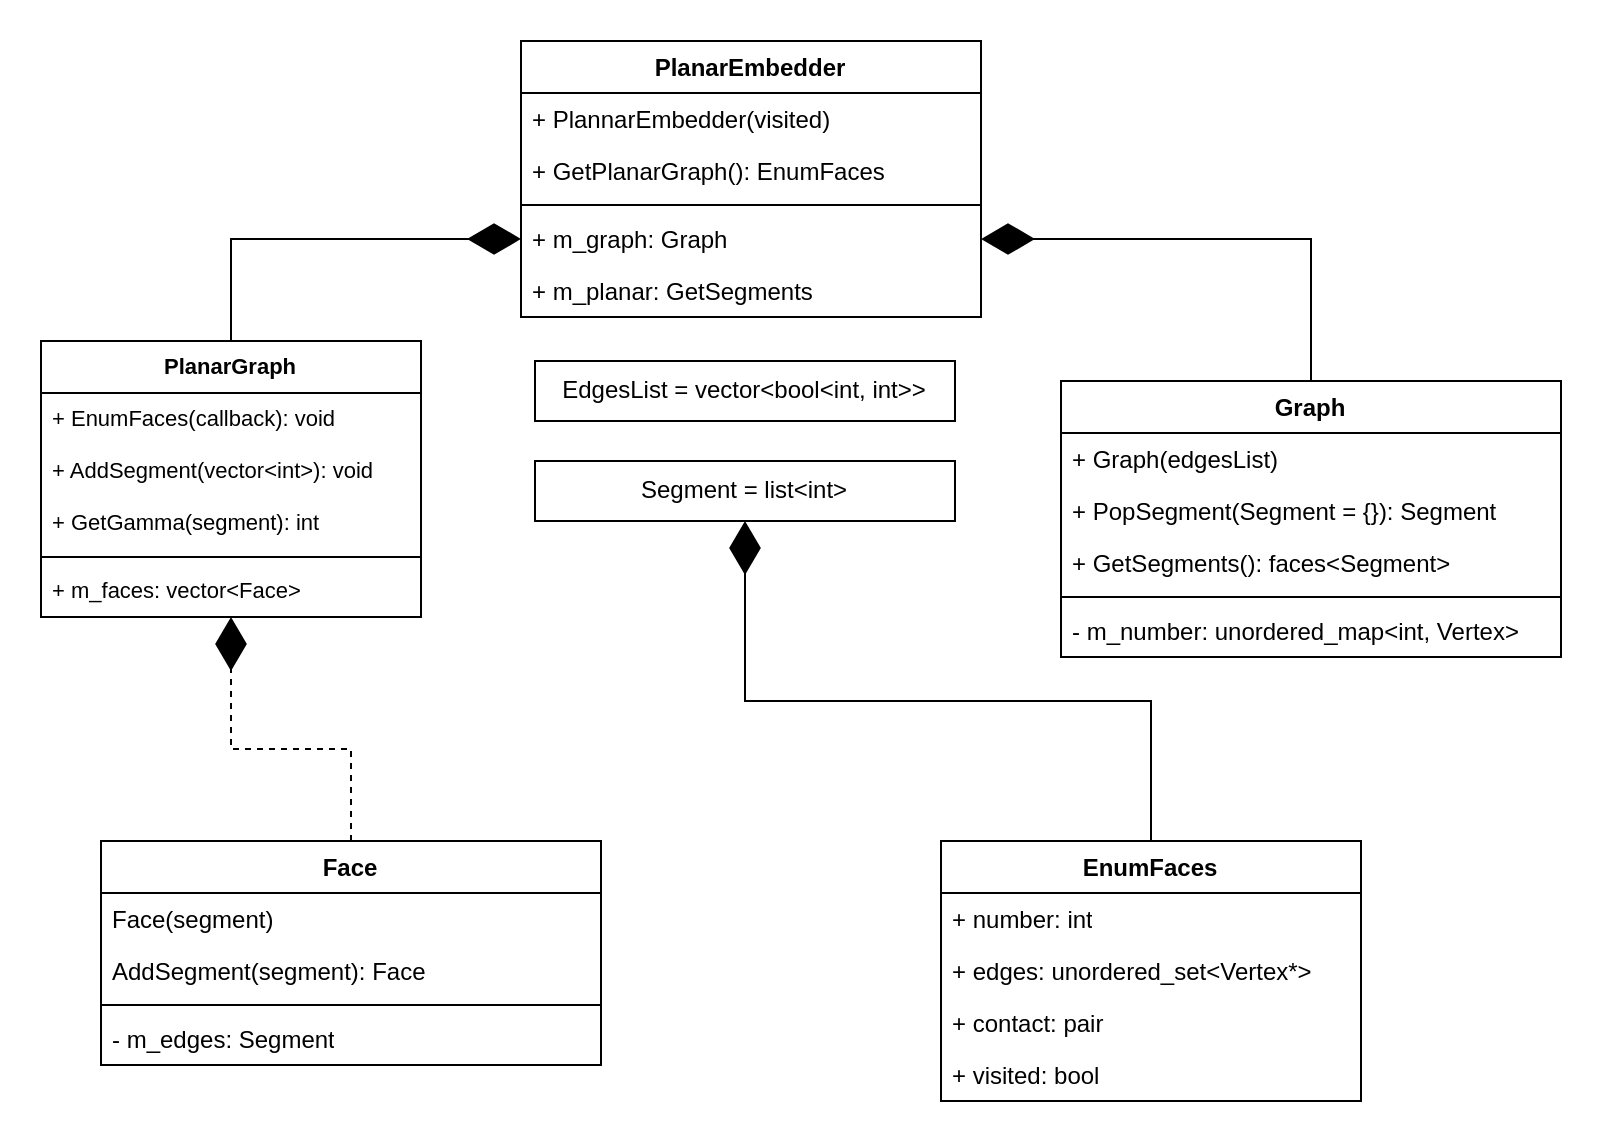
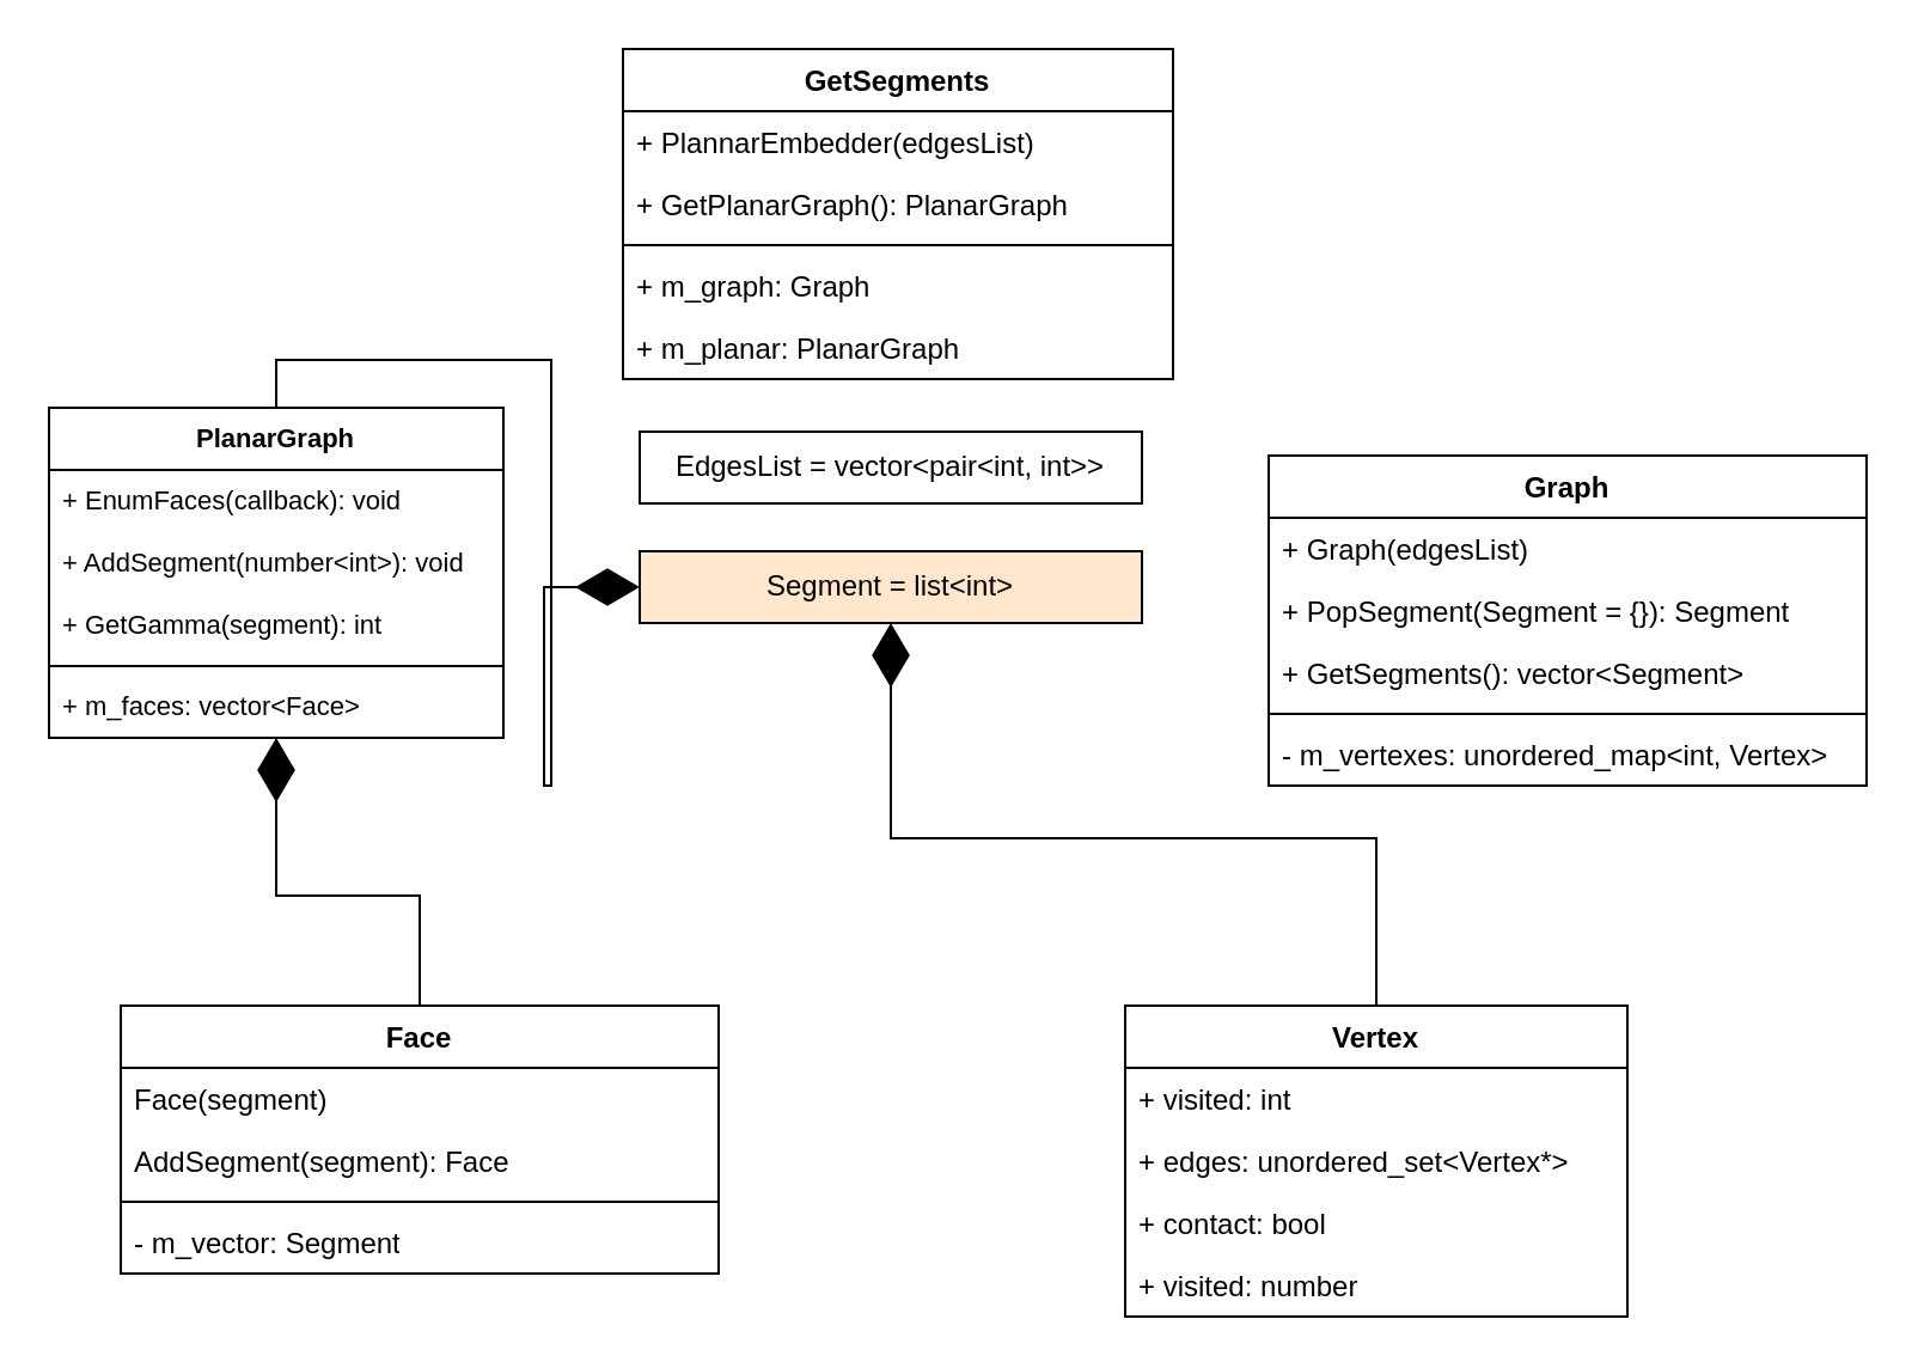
- <mxCell id="2" value="&lt;b&gt;PlanarEmbedder&lt;/b&gt;&lt;div&gt;&lt;b&gt;&lt;br&gt;&lt;/b&gt;&lt;/div&gt;" style="swimlane;fontStyle=1;align=center;verticalAlign=top;childLayout=stackLayout;horizontal=1;startSize=26;horizontalStack=0;resizeParent=1;resizeParentMax=0;resizeLast=0;collapsible=1;marginBottom=0;whiteSpace=wrap;html=1;" vertex="1" parent="1"><mxGeometry x="260" y="20" width="230" height="138" as="geometry" /></mxCell>
+ <mxCell id="2" value="&lt;b&gt;GetSegments&lt;/b&gt;&lt;div&gt;&lt;b&gt;&lt;br&gt;&lt;/b&gt;&lt;/div&gt;" style="swimlane;fontStyle=1;align=center;verticalAlign=top;childLayout=stackLayout;horizontal=1;startSize=26;horizontalStack=0;resizeParent=1;resizeParentMax=0;resizeLast=0;collapsible=1;marginBottom=0;whiteSpace=wrap;html=1;" vertex="1" parent="1"><mxGeometry x="260" y="20" width="230" height="138" as="geometry" /></mxCell>
- <mxCell id="3" value="+ PlannarEmbedder(visited)" style="text;strokeColor=none;fillColor=none;align=left;verticalAlign=top;spacingLeft=4;spacingRight=4;overflow=hidden;rotatable=0;points=[[0,0.5],[1,0.5]];portConstraint=eastwest;whiteSpace=wrap;html=1;" vertex="1" parent="2"><mxGeometry y="26" width="230" height="26" as="geometry" /></mxCell>
+ <mxCell id="3" value="+ PlannarEmbedder(edgesList)" style="text;strokeColor=none;fillColor=none;align=left;verticalAlign=top;spacingLeft=4;spacingRight=4;overflow=hidden;rotatable=0;points=[[0,0.5],[1,0.5]];portConstraint=eastwest;whiteSpace=wrap;html=1;" vertex="1" parent="2"><mxGeometry y="26" width="230" height="26" as="geometry" /></mxCell>
- <mxCell id="4" value="+ GetPlanarGraph(): EnumFaces" style="text;strokeColor=none;fillColor=none;align=left;verticalAlign=top;spacingLeft=4;spacingRight=4;overflow=hidden;rotatable=0;points=[[0,0.5],[1,0.5]];portConstraint=eastwest;whiteSpace=wrap;html=1;" vertex="1" parent="2"><mxGeometry y="52" width="230" height="26" as="geometry" /></mxCell>
+ <mxCell id="4" value="+ GetPlanarGraph(): PlanarGraph" style="text;strokeColor=none;fillColor=none;align=left;verticalAlign=top;spacingLeft=4;spacingRight=4;overflow=hidden;rotatable=0;points=[[0,0.5],[1,0.5]];portConstraint=eastwest;whiteSpace=wrap;html=1;" vertex="1" parent="2"><mxGeometry y="52" width="230" height="26" as="geometry" /></mxCell>
- <mxCell id="35" style="edgeStyle=orthogonalEdgeStyle;rounded=0;orthogonalLoop=1;jettySize=auto;html=1;strokeColor=default;align=center;verticalAlign=middle;fontFamily=Helvetica;fontSize=11;fontColor=default;labelBackgroundColor=default;endArrow=diamondThin;endFill=1;endSize=24;exitX=0.5;exitY=0;exitDx=0;exitDy=0;" edge="1" parent="1" source="22" target="6"><mxGeometry relative="1" as="geometry" /></mxCell>
+ <mxCell id="35" style="edgeStyle=orthogonalEdgeStyle;rounded=0;orthogonalLoop=1;jettySize=auto;html=1;strokeColor=default;align=center;verticalAlign=middle;fontFamily=Helvetica;fontSize=11;fontColor=default;labelBackgroundColor=default;endArrow=diamondThin;endFill=1;endSize=24;exitX=0.5;exitY=0;exitDx=0;exitDy=0;" edge="1" parent="1" source="22" target="34"><mxGeometry relative="1" as="geometry" /></mxCell>
- <mxCell id="21" style="edgeStyle=orthogonalEdgeStyle;rounded=0;orthogonalLoop=1;jettySize=auto;html=1;endArrow=diamondThin;endFill=1;endSize=24;entryX=1;entryY=0.5;entryDx=0;entryDy=0;" edge="1" parent="1" source="15" target="6"><mxGeometry relative="1" as="geometry" /></mxCell>
- <mxCell id="7" value="+ m_planar: GetSegments" style="text;strokeColor=none;fillColor=none;align=left;verticalAlign=top;spacingLeft=4;spacingRight=4;overflow=hidden;rotatable=0;points=[[0,0.5],[1,0.5]];portConstraint=eastwest;whiteSpace=wrap;html=1;" vertex="1" parent="2"><mxGeometry y="112" width="230" height="26" as="geometry" /></mxCell>
+ <mxCell id="7" value="+ m_planar: PlanarGraph" style="text;strokeColor=none;fillColor=none;align=left;verticalAlign=top;spacingLeft=4;spacingRight=4;overflow=hidden;rotatable=0;points=[[0,0.5],[1,0.5]];portConstraint=eastwest;whiteSpace=wrap;html=1;" vertex="1" parent="2"><mxGeometry y="112" width="230" height="26" as="geometry" /></mxCell>
- <mxCell id="8" value="EdgesList = vector&amp;lt;bool&amp;lt;int, int&amp;gt;&amp;gt;" style="html=1;whiteSpace=wrap;" vertex="1" parent="1"><mxGeometry x="267" y="180" width="210" height="30" as="geometry" /></mxCell>
+ <mxCell id="8" value="EdgesList = vector&amp;lt;pair&amp;lt;int, int&amp;gt;&amp;gt;" style="html=1;whiteSpace=wrap;" vertex="1" parent="1"><mxGeometry x="267" y="180" width="210" height="30" as="geometry" /></mxCell>
- <mxCell id="24" value="+ AddSegment(vector&amp;lt;int&amp;gt;): void" style="text;strokeColor=none;fillColor=none;align=left;verticalAlign=top;spacingLeft=4;spacingRight=4;overflow=hidden;rotatable=0;points=[[0,0.5],[1,0.5]];portConstraint=eastwest;whiteSpace=wrap;html=1;fontFamily=Helvetica;fontSize=11;fontColor=default;labelBackgroundColor=default;" vertex="1" parent="22"><mxGeometry y="52" width="190" height="26" as="geometry" /></mxCell>
+ <mxCell id="24" value="+ AddSegment(number&amp;lt;int&amp;gt;): void" style="text;strokeColor=none;fillColor=none;align=left;verticalAlign=top;spacingLeft=4;spacingRight=4;overflow=hidden;rotatable=0;points=[[0,0.5],[1,0.5]];portConstraint=eastwest;whiteSpace=wrap;html=1;fontFamily=Helvetica;fontSize=11;fontColor=default;labelBackgroundColor=default;" vertex="1" parent="22"><mxGeometry y="52" width="190" height="26" as="geometry" /></mxCell>
- <mxCell id="34" value="Segment = list&amp;lt;int&amp;gt;" style="html=1;whiteSpace=wrap;" vertex="1" parent="1"><mxGeometry x="267" y="230" width="210" height="30" as="geometry" /></mxCell>
+ <mxCell id="34" value="Segment = list&amp;lt;int&amp;gt;" style="html=1;whiteSpace=wrap;fillColor=#ffe6cc;" vertex="1" parent="1"><mxGeometry x="267" y="230" width="210" height="30" as="geometry" /></mxCell>
- <mxCell id="18" value="+ GetSegments(): faces&amp;lt;Segment&amp;gt;" style="text;strokeColor=none;fillColor=none;align=left;verticalAlign=top;spacingLeft=4;spacingRight=4;overflow=hidden;rotatable=0;points=[[0,0.5],[1,0.5]];portConstraint=eastwest;whiteSpace=wrap;html=1;" vertex="1" parent="15"><mxGeometry y="78" width="250" height="26" as="geometry" /></mxCell>
+ <mxCell id="18" value="+ GetSegments(): vector&amp;lt;Segment&amp;gt;" style="text;strokeColor=none;fillColor=none;align=left;verticalAlign=top;spacingLeft=4;spacingRight=4;overflow=hidden;rotatable=0;points=[[0,0.5],[1,0.5]];portConstraint=eastwest;whiteSpace=wrap;html=1;" vertex="1" parent="15"><mxGeometry y="78" width="250" height="26" as="geometry" /></mxCell>
- <mxCell id="20" value="- m_number: unordered_map&amp;lt;int, Vertex&amp;gt;" style="text;strokeColor=none;fillColor=none;align=left;verticalAlign=top;spacingLeft=4;spacingRight=4;overflow=hidden;rotatable=0;points=[[0,0.5],[1,0.5]];portConstraint=eastwest;whiteSpace=wrap;html=1;" vertex="1" parent="15"><mxGeometry y="112" width="250" height="26" as="geometry" /></mxCell>
+ <mxCell id="20" value="- m_vertexes: unordered_map&amp;lt;int, Vertex&amp;gt;" style="text;strokeColor=none;fillColor=none;align=left;verticalAlign=top;spacingLeft=4;spacingRight=4;overflow=hidden;rotatable=0;points=[[0,0.5],[1,0.5]];portConstraint=eastwest;whiteSpace=wrap;html=1;" vertex="1" parent="15"><mxGeometry y="112" width="250" height="26" as="geometry" /></mxCell>
- <mxCell id="28" style="edgeStyle=orthogonalEdgeStyle;rounded=0;orthogonalLoop=1;jettySize=auto;html=1;entryX=0.5;entryY=1;entryDx=0;entryDy=0;strokeColor=default;align=center;verticalAlign=middle;fontFamily=Helvetica;fontSize=11;fontColor=default;labelBackgroundColor=default;endArrow=diamondThin;endFill=1;endSize=24;dashed=1;" edge="1" parent="1" source="29" target="22"><mxGeometry relative="1" as="geometry" /></mxCell>
+ <mxCell id="28" style="edgeStyle=orthogonalEdgeStyle;rounded=0;orthogonalLoop=1;jettySize=auto;html=1;entryX=0.5;entryY=1;entryDx=0;entryDy=0;strokeColor=default;align=center;verticalAlign=middle;fontFamily=Helvetica;fontSize=11;fontColor=default;labelBackgroundColor=default;endArrow=diamondThin;endFill=1;endSize=24;" edge="1" parent="1" source="29" target="22"><mxGeometry relative="1" as="geometry" /></mxCell>
- <mxCell id="9" value="EnumFaces" style="swimlane;fontStyle=1;align=center;verticalAlign=top;childLayout=stackLayout;horizontal=1;startSize=26;horizontalStack=0;resizeParent=1;resizeParentMax=0;resizeLast=0;collapsible=1;marginBottom=0;whiteSpace=wrap;html=1;" vertex="1" parent="1"><mxGeometry x="470" y="420" width="210" height="130" as="geometry" /></mxCell>
+ <mxCell id="9" value="Vertex" style="swimlane;fontStyle=1;align=center;verticalAlign=top;childLayout=stackLayout;horizontal=1;startSize=26;horizontalStack=0;resizeParent=1;resizeParentMax=0;resizeLast=0;collapsible=1;marginBottom=0;whiteSpace=wrap;html=1;" vertex="1" parent="1"><mxGeometry x="470" y="420" width="210" height="130" as="geometry" /></mxCell>
- <mxCell id="10" value="+ number: int" style="text;strokeColor=none;fillColor=none;align=left;verticalAlign=top;spacingLeft=4;spacingRight=4;overflow=hidden;rotatable=0;points=[[0,0.5],[1,0.5]];portConstraint=eastwest;whiteSpace=wrap;html=1;" vertex="1" parent="9"><mxGeometry y="26" width="210" height="26" as="geometry" /></mxCell>
+ <mxCell id="10" value="+ visited: int" style="text;strokeColor=none;fillColor=none;align=left;verticalAlign=top;spacingLeft=4;spacingRight=4;overflow=hidden;rotatable=0;points=[[0,0.5],[1,0.5]];portConstraint=eastwest;whiteSpace=wrap;html=1;" vertex="1" parent="9"><mxGeometry y="26" width="210" height="26" as="geometry" /></mxCell>
- <mxCell id="12" value="+ contact: pair" style="text;strokeColor=none;fillColor=none;align=left;verticalAlign=top;spacingLeft=4;spacingRight=4;overflow=hidden;rotatable=0;points=[[0,0.5],[1,0.5]];portConstraint=eastwest;whiteSpace=wrap;html=1;" vertex="1" parent="9"><mxGeometry y="78" width="210" height="26" as="geometry" /></mxCell>
+ <mxCell id="12" value="+ contact: bool" style="text;strokeColor=none;fillColor=none;align=left;verticalAlign=top;spacingLeft=4;spacingRight=4;overflow=hidden;rotatable=0;points=[[0,0.5],[1,0.5]];portConstraint=eastwest;whiteSpace=wrap;html=1;" vertex="1" parent="9"><mxGeometry y="78" width="210" height="26" as="geometry" /></mxCell>
- <mxCell id="33" value="- m_edges: Segment" style="text;strokeColor=none;fillColor=none;align=left;verticalAlign=top;spacingLeft=4;spacingRight=4;overflow=hidden;rotatable=0;points=[[0,0.5],[1,0.5]];portConstraint=eastwest;whiteSpace=wrap;html=1;" vertex="1" parent="29"><mxGeometry y="86" width="250" height="26" as="geometry" /></mxCell>
+ <mxCell id="33" value="- m_vector: Segment" style="text;strokeColor=none;fillColor=none;align=left;verticalAlign=top;spacingLeft=4;spacingRight=4;overflow=hidden;rotatable=0;points=[[0,0.5],[1,0.5]];portConstraint=eastwest;whiteSpace=wrap;html=1;" vertex="1" parent="29"><mxGeometry y="86" width="250" height="26" as="geometry" /></mxCell>
- <mxCell id="13" value="+ visited: bool" style="text;strokeColor=none;fillColor=none;align=left;verticalAlign=top;spacingLeft=4;spacingRight=4;overflow=hidden;rotatable=0;points=[[0,0.5],[1,0.5]];portConstraint=eastwest;whiteSpace=wrap;html=1;" vertex="1" parent="9"><mxGeometry y="104" width="210" height="26" as="geometry" /></mxCell>
+ <mxCell id="13" value="+ visited: number" style="text;strokeColor=none;fillColor=none;align=left;verticalAlign=top;spacingLeft=4;spacingRight=4;overflow=hidden;rotatable=0;points=[[0,0.5],[1,0.5]];portConstraint=eastwest;whiteSpace=wrap;html=1;" vertex="1" parent="9"><mxGeometry y="104" width="210" height="26" as="geometry" /></mxCell>
